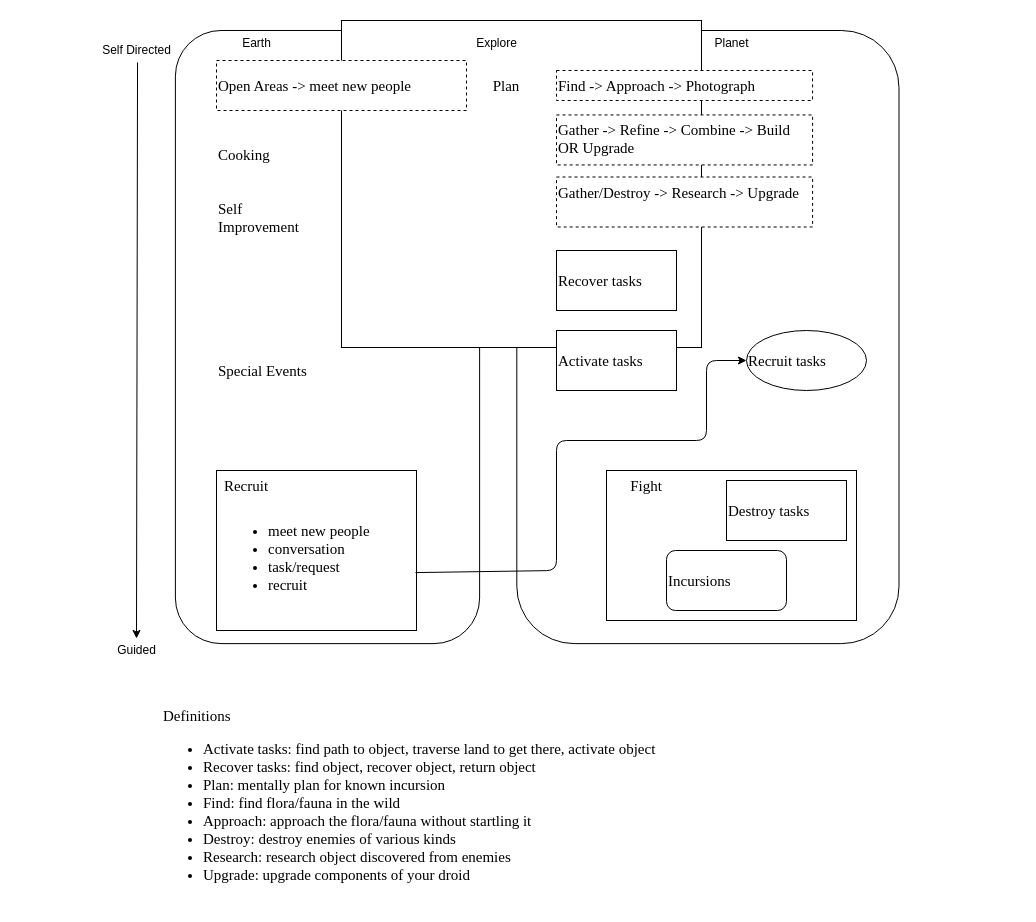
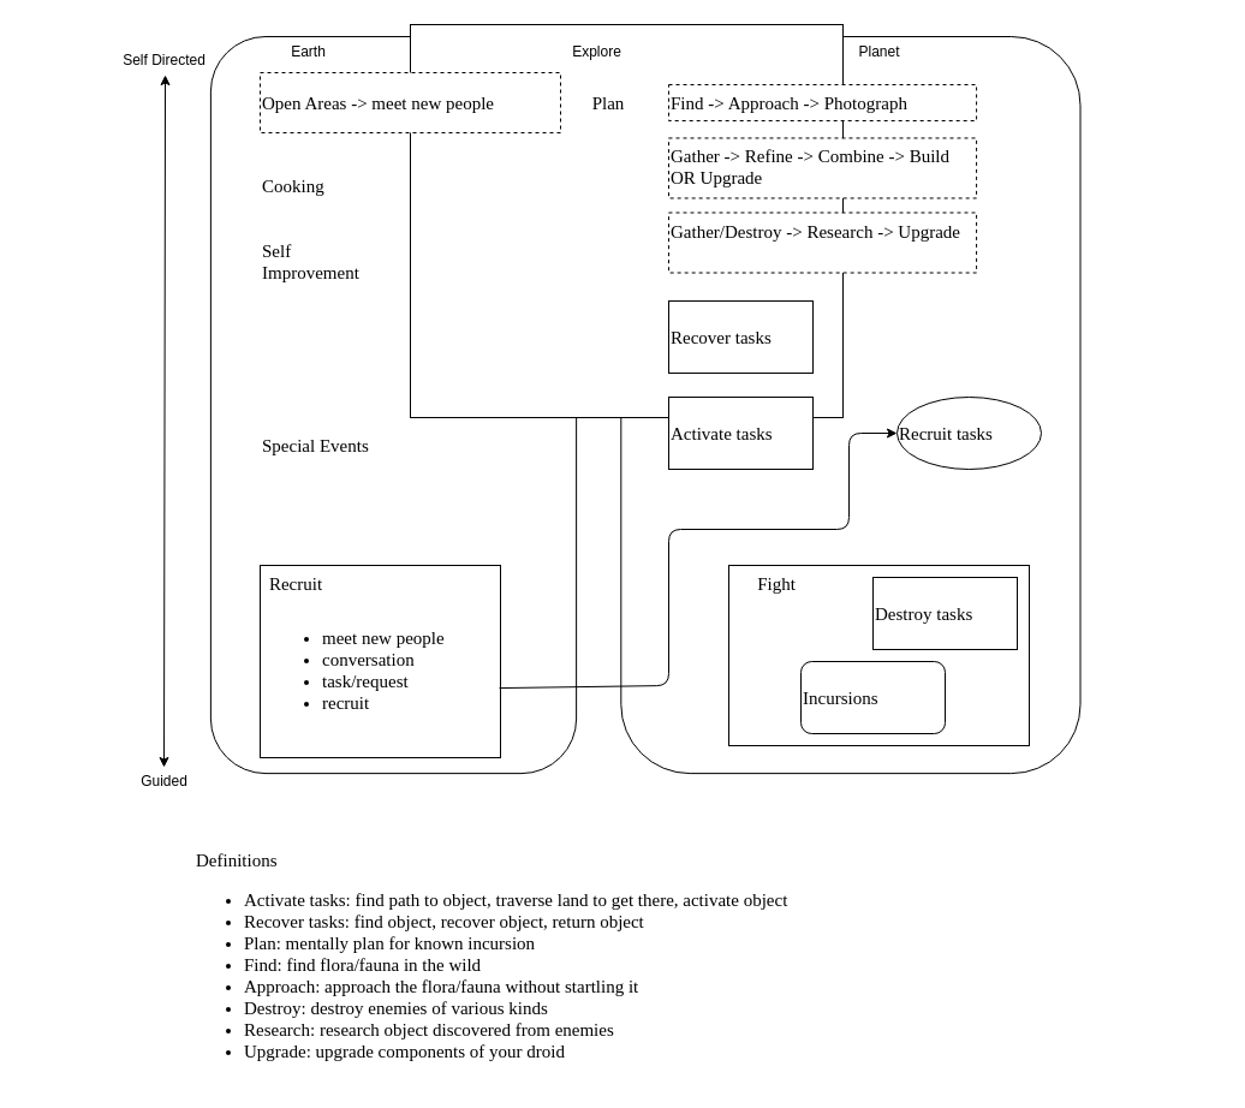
- <mxCell id="4" value="" style="endArrow=none;startArrow=classic;html=1;exitX=0.5;exitY=-0.1;exitDx=0;exitDy=0;exitPerimeter=0;entryX=0.513;entryY=1.1;entryDx=0;entryDy=0;entryPerimeter=0;" edge="1" parent="1" source="3" target="2"><mxGeometry width="50" height="50" relative="1" as="geometry"><mxPoint x="116" y="630" as="sourcePoint" /><mxPoint x="166" y="580" as="targetPoint" /></mxGeometry></mxCell>
+ <mxCell id="4" value="" style="endArrow=classic;startArrow=classic;html=1;exitX=0.5;exitY=-0.1;exitDx=0;exitDy=0;exitPerimeter=0;entryX=0.513;entryY=1.1;entryDx=0;entryDy=0;entryPerimeter=0;" edge="1" parent="1" source="3" target="2"><mxGeometry width="50" height="50" relative="1" as="geometry"><mxPoint x="116" y="630" as="sourcePoint" /><mxPoint x="166" y="580" as="targetPoint" /></mxGeometry></mxCell>
